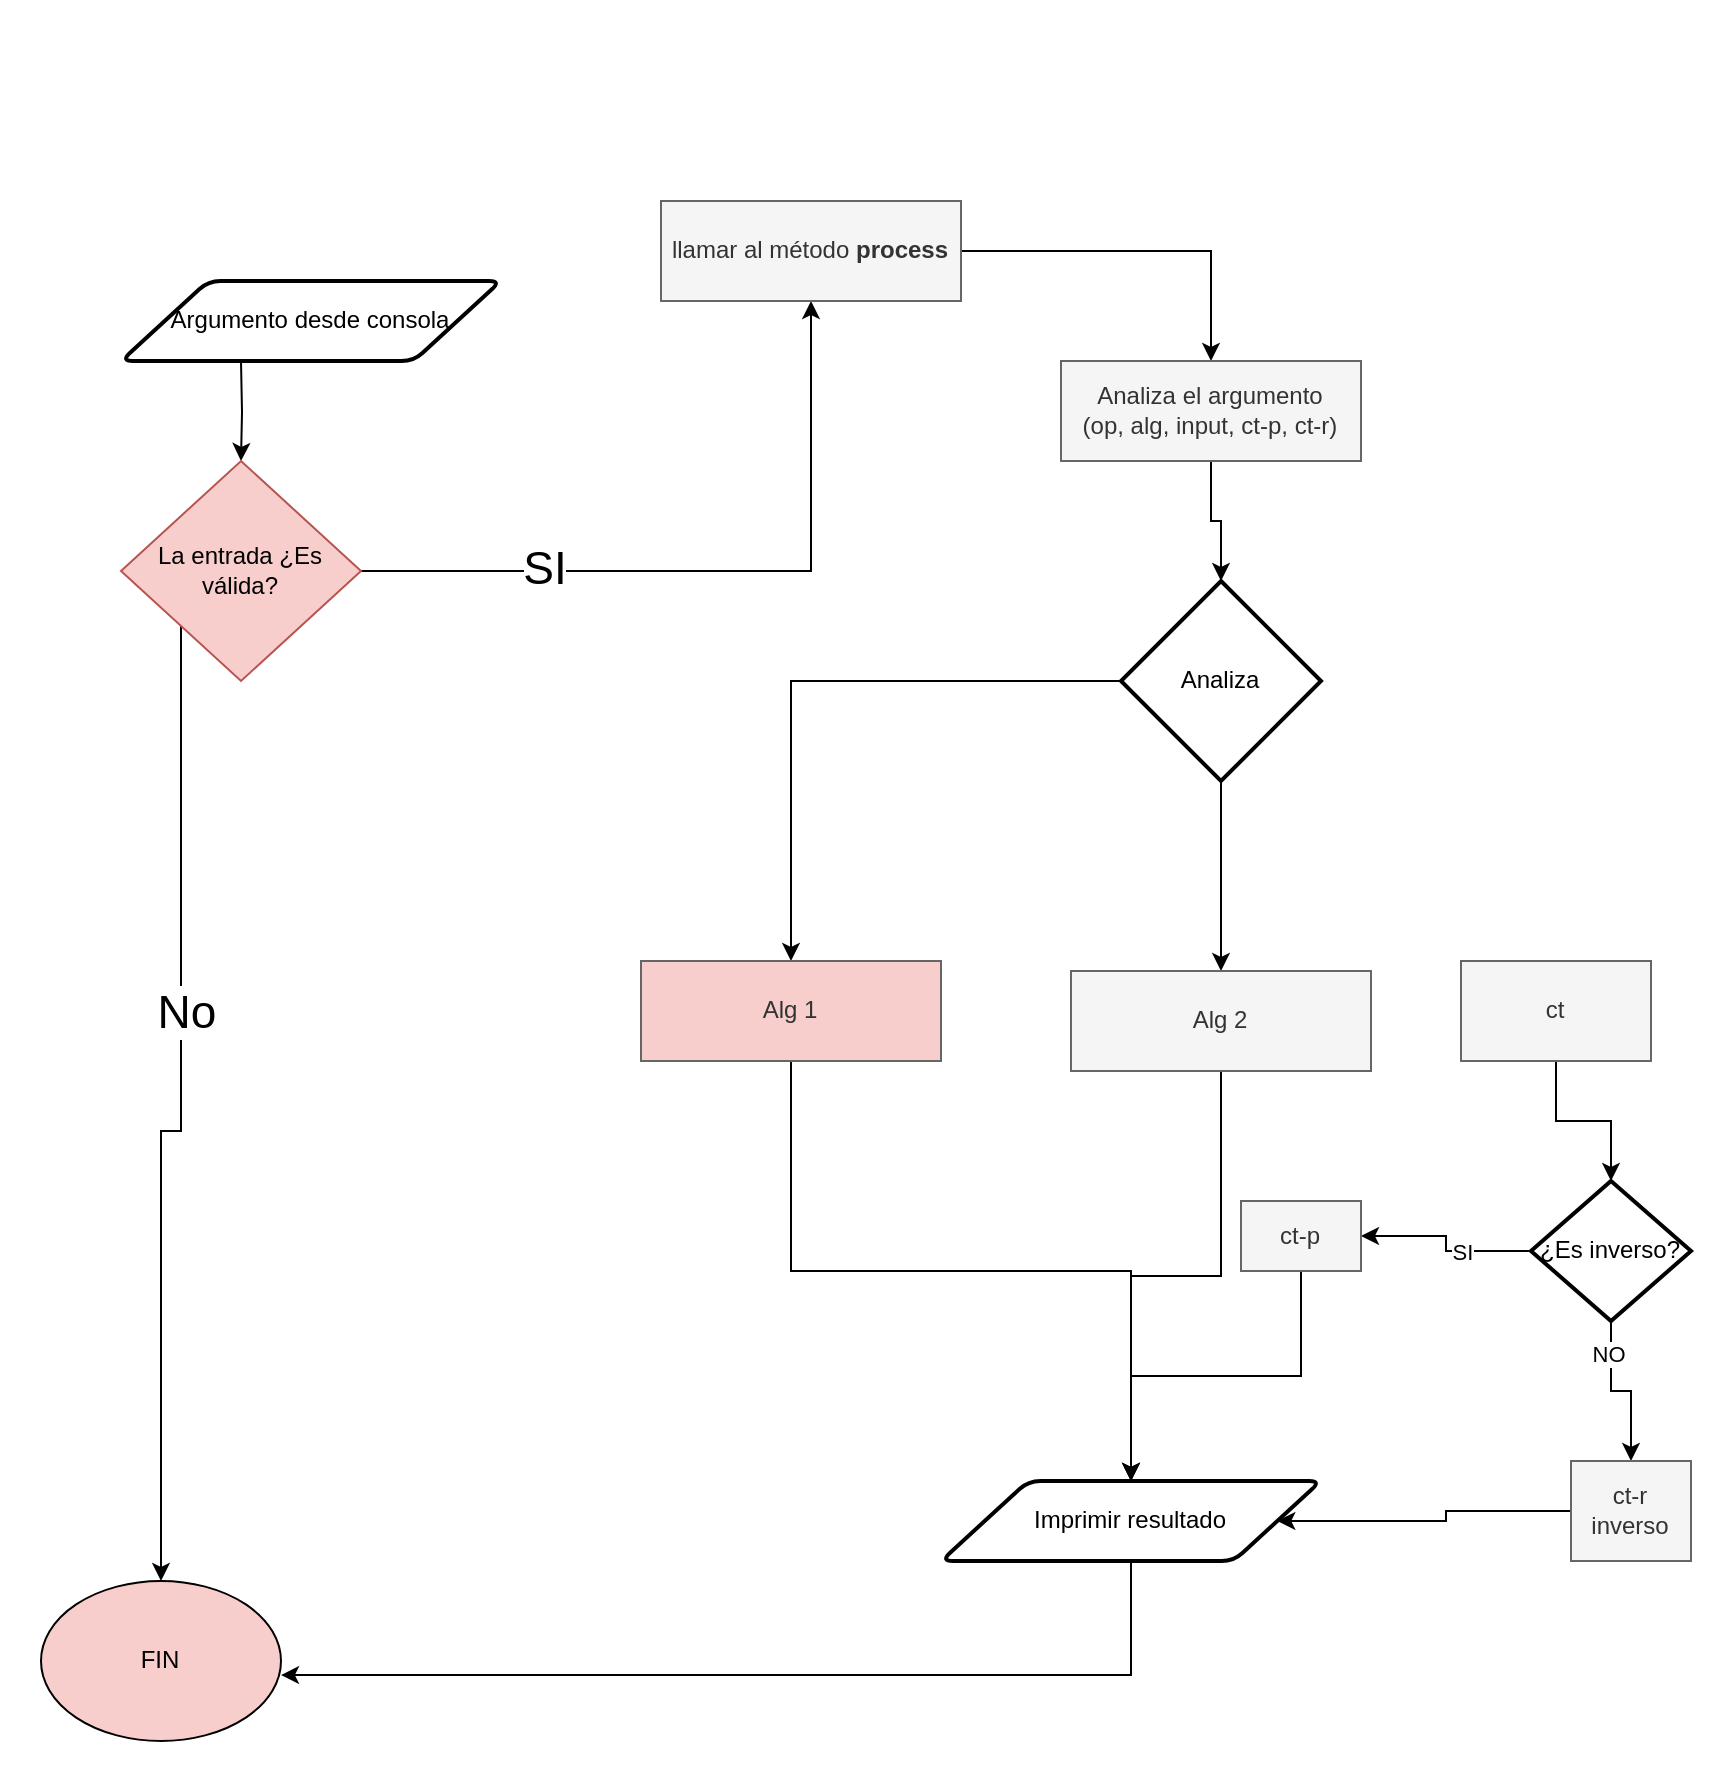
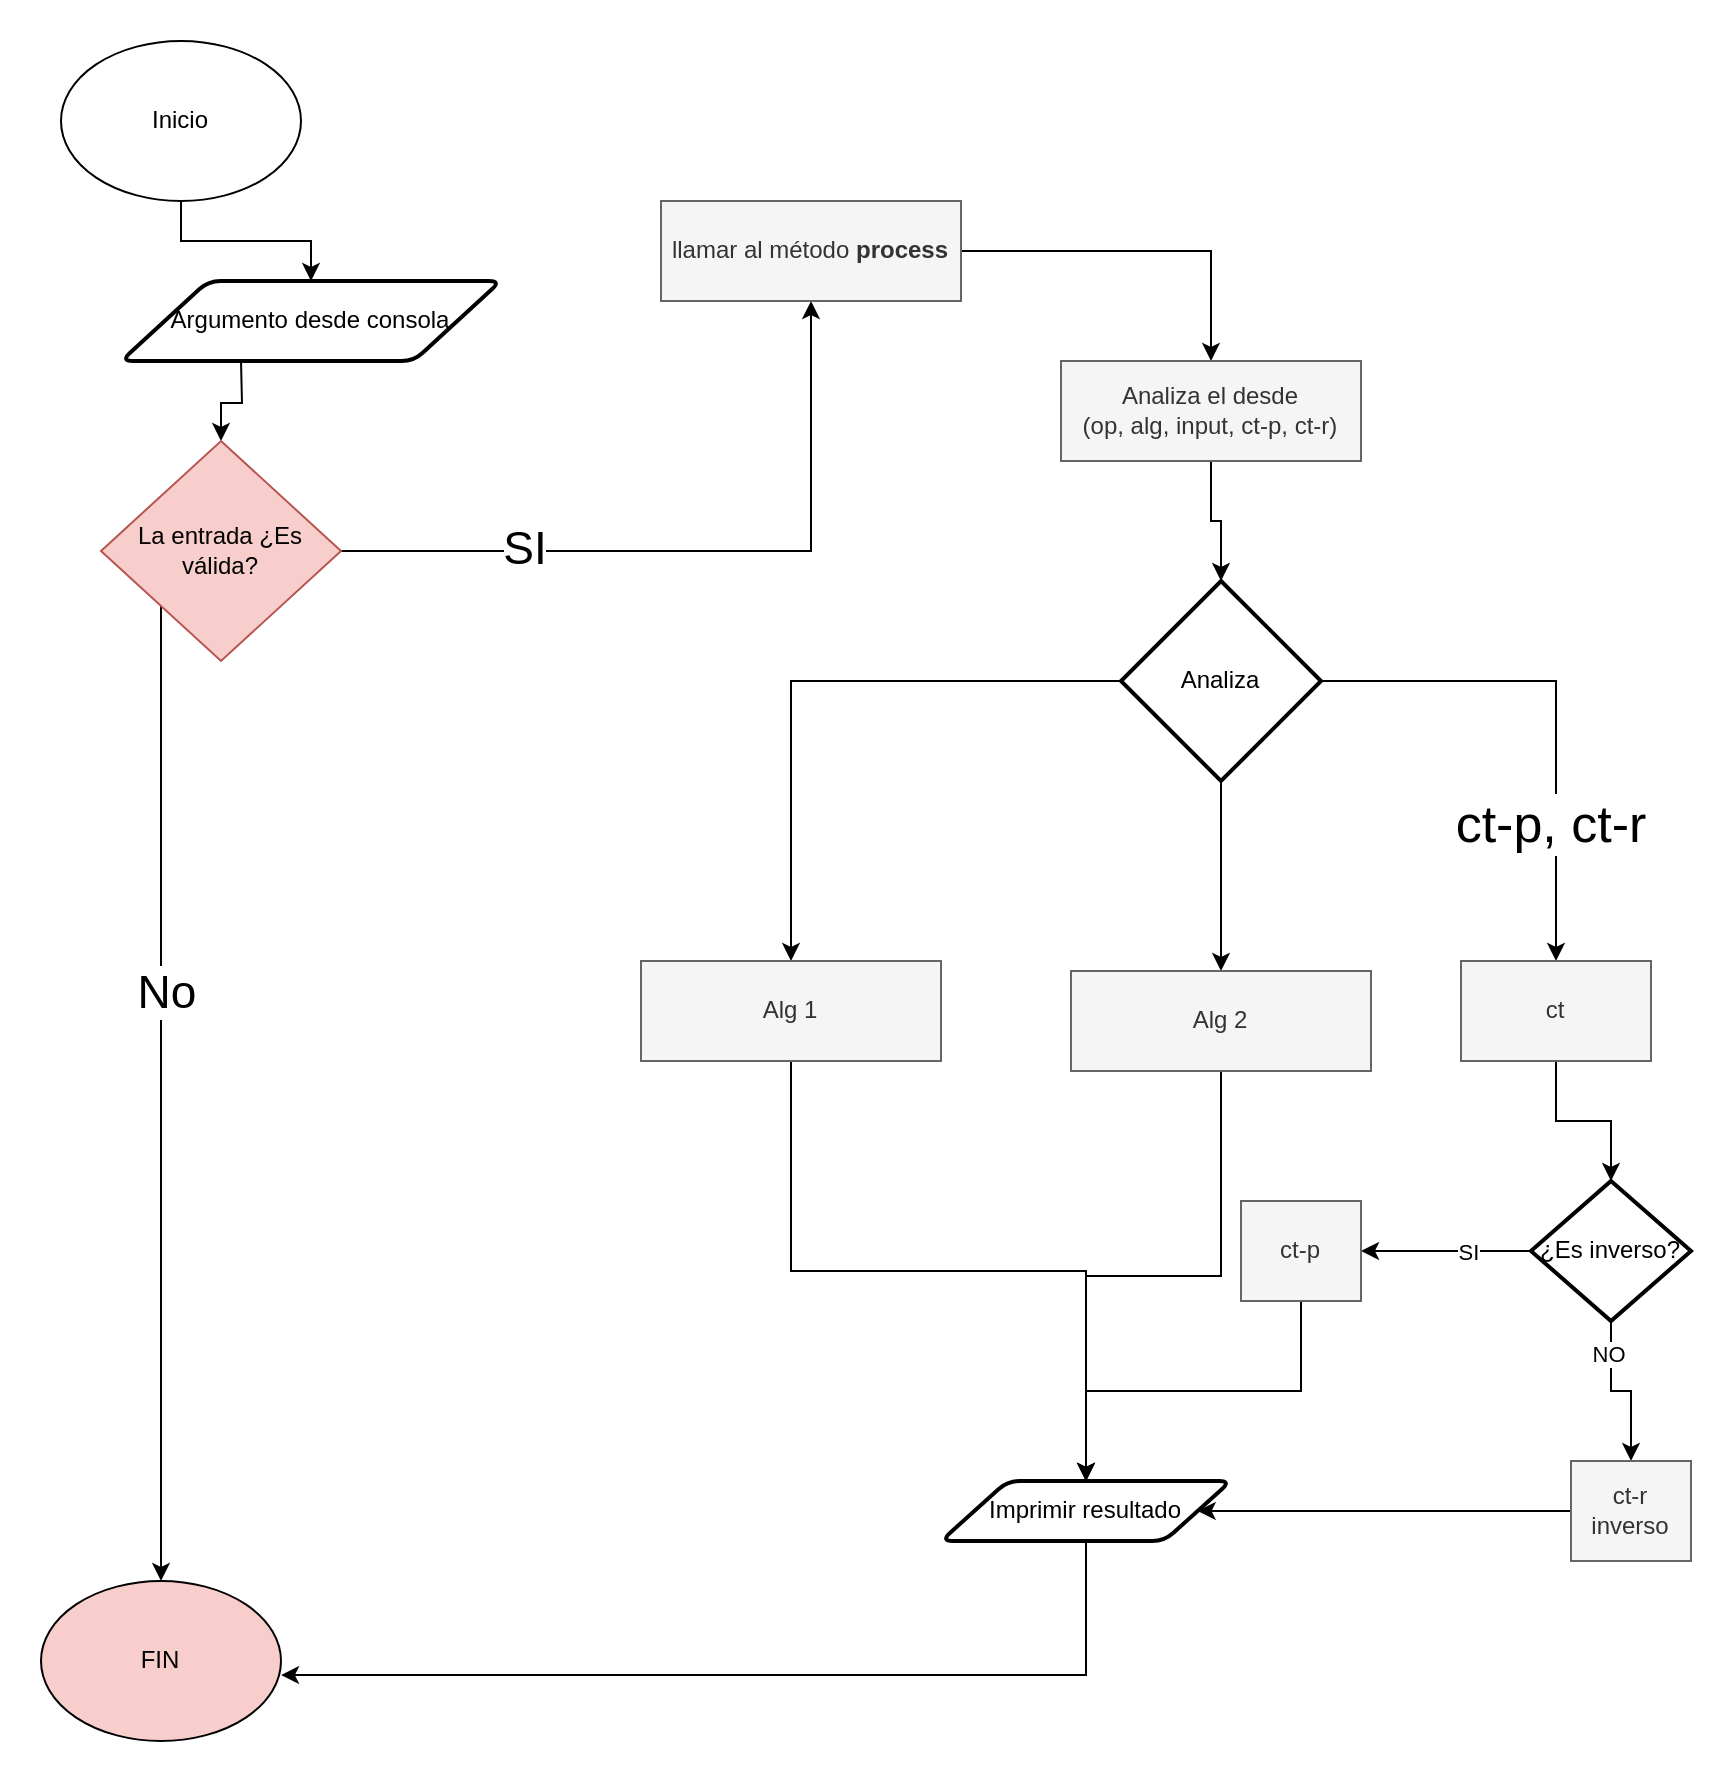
+ <mxCell id="12" value="Inicio" style="ellipse;whiteSpace=wrap;html=1;" vertex="1" parent="1"><mxGeometry x="30" width="120" height="80" as="geometry" y="20" /></mxCell>
+ <mxCell id="11" style="edgeStyle=orthogonalEdgeStyle;rounded=0;orthogonalLoop=1;jettySize=auto;html=1;exitX=0.5;exitY=1;exitDx=0;exitDy=0;entryX=0.5;entryY=0;entryDx=0;entryDy=0;" edge="1" parent="1" source="12" target="13"><mxGeometry relative="1" as="geometry"><mxPoint x="120" y="130" as="targetPoint" /></mxGeometry></mxCell>
- <mxCell id="26" value="Analiza el argumento&lt;br&gt;(op, alg, input, ct-p, ct-r)" style="rounded=0;whiteSpace=wrap;html=1;fillColor=#f5f5f5;fontColor=#333333;strokeColor=#666666;" vertex="1" parent="1"><mxGeometry x="530" y="180" width="150" height="50" as="geometry" /></mxCell>
+ <mxCell id="26" value="Analiza el desde&lt;br&gt;(op, alg, input, ct-p, ct-r)" style="rounded=0;whiteSpace=wrap;html=1;fillColor=#f5f5f5;fontColor=#333333;strokeColor=#666666;" vertex="1" parent="1"><mxGeometry x="530" y="180" width="150" height="50" as="geometry" /></mxCell>
- <mxCell id="7" value="La entrada ¿Es válida?" style="rhombus;whiteSpace=wrap;html=1;fillColor=#f8cecc;strokeColor=#b85450;" vertex="1" parent="1"><mxGeometry x="60" y="230" width="120" height="110" as="geometry" /></mxCell>
+ <mxCell id="7" value="La entrada ¿Es válida?" style="rhombus;whiteSpace=wrap;html=1;fillColor=#f8cecc;strokeColor=#b85450;" vertex="1" parent="1"><mxGeometry x="50" y="220" width="120" height="110" as="geometry" /></mxCell>
+ <mxCell id="16" style="edgeStyle=orthogonalEdgeStyle;rounded=0;orthogonalLoop=1;jettySize=auto;html=1;exitX=1;exitY=0.5;exitDx=0;exitDy=0;exitPerimeter=0;entryX=0.5;entryY=0;entryDx=0;entryDy=0;" edge="1" parent="1" source="18" target="24"><mxGeometry relative="1" as="geometry" /></mxCell>
+ <mxCell id="17" value="&lt;font style=&quot;font-size: 26px;&quot;&gt;ct-p, ct-r&lt;/font&gt;" style="edgeLabel;html=1;align=center;verticalAlign=middle;resizable=0;points=[];" vertex="1" connectable="0" parent="16"><mxGeometry x="0.467" y="-3" relative="1" as="geometry"><mxPoint as="offset" /></mxGeometry></mxCell>
- <mxCell id="22" value="Alg 1" style="rounded=0;whiteSpace=wrap;html=1;fillColor=#f8cecc;fontColor=#333333;strokeColor=#666666;" vertex="1" parent="1"><mxGeometry x="320" y="480" width="150" height="50" as="geometry" /></mxCell>
+ <mxCell id="22" value="Alg 1" style="rounded=0;whiteSpace=wrap;html=1;fillColor=#f5f5f5;fontColor=#333333;strokeColor=#666666;" vertex="1" parent="1"><mxGeometry x="320" y="480" width="150" height="50" as="geometry" /></mxCell>
- <mxCell id="37" value="ct-p" style="rounded=0;whiteSpace=wrap;html=1;fillColor=#f5f5f5;fontColor=#333333;strokeColor=#666666;" vertex="1" parent="1"><mxGeometry x="620" y="600" width="60" height="35" as="geometry" /></mxCell>
+ <mxCell id="37" value="ct-p" style="rounded=0;whiteSpace=wrap;html=1;fillColor=#f5f5f5;fontColor=#333333;strokeColor=#666666;" vertex="1" parent="1"><mxGeometry x="620" y="600" width="60" height="50" as="geometry" /></mxCell>
- <mxCell id="27" value="Imprimir resultado" style="shape=parallelogram;html=1;strokeWidth=2;perimeter=parallelogramPerimeter;whiteSpace=wrap;rounded=1;arcSize=12;size=0.23;" vertex="1" parent="1"><mxGeometry x="470" y="740" width="190" height="40" as="geometry" /></mxCell>
+ <mxCell id="27" value="Imprimir resultado" style="shape=parallelogram;html=1;strokeWidth=2;perimeter=parallelogramPerimeter;whiteSpace=wrap;rounded=1;arcSize=12;size=0.23;" vertex="1" parent="1"><mxGeometry x="470" y="740" width="145" height="30" as="geometry" /></mxCell>
